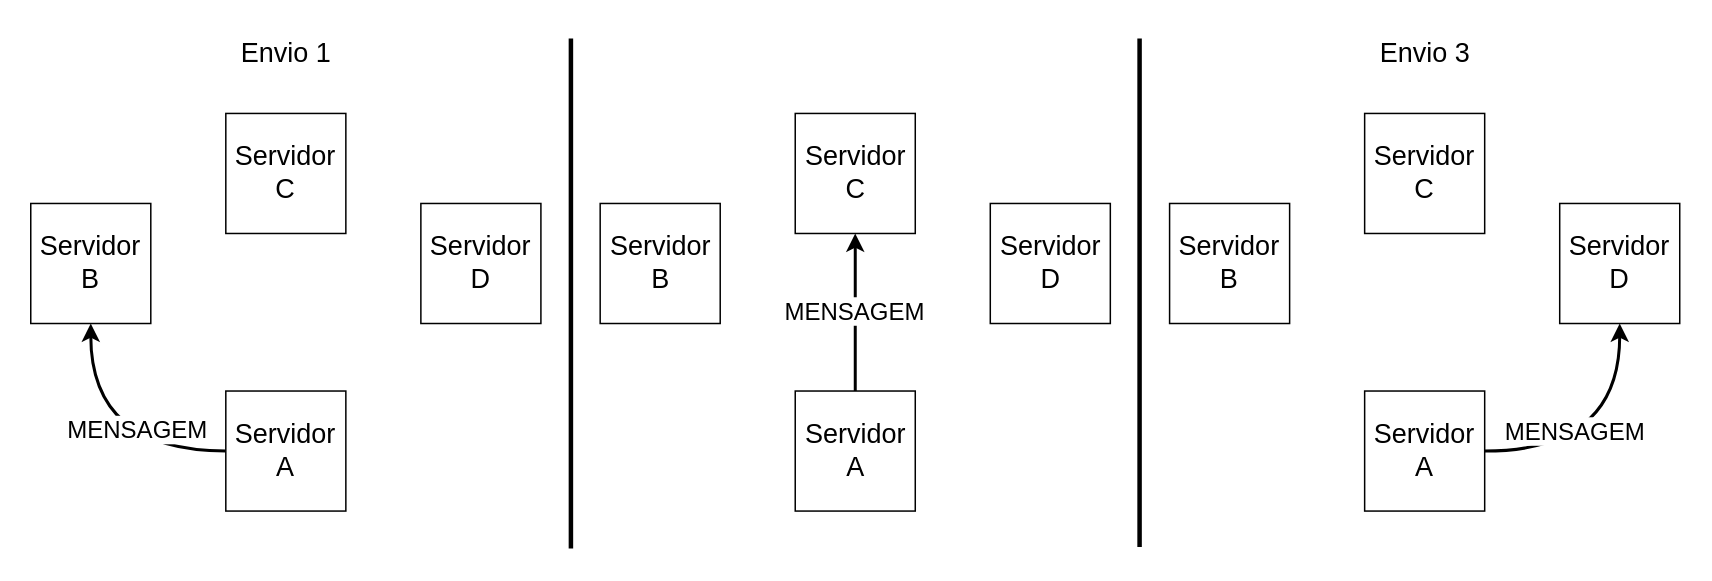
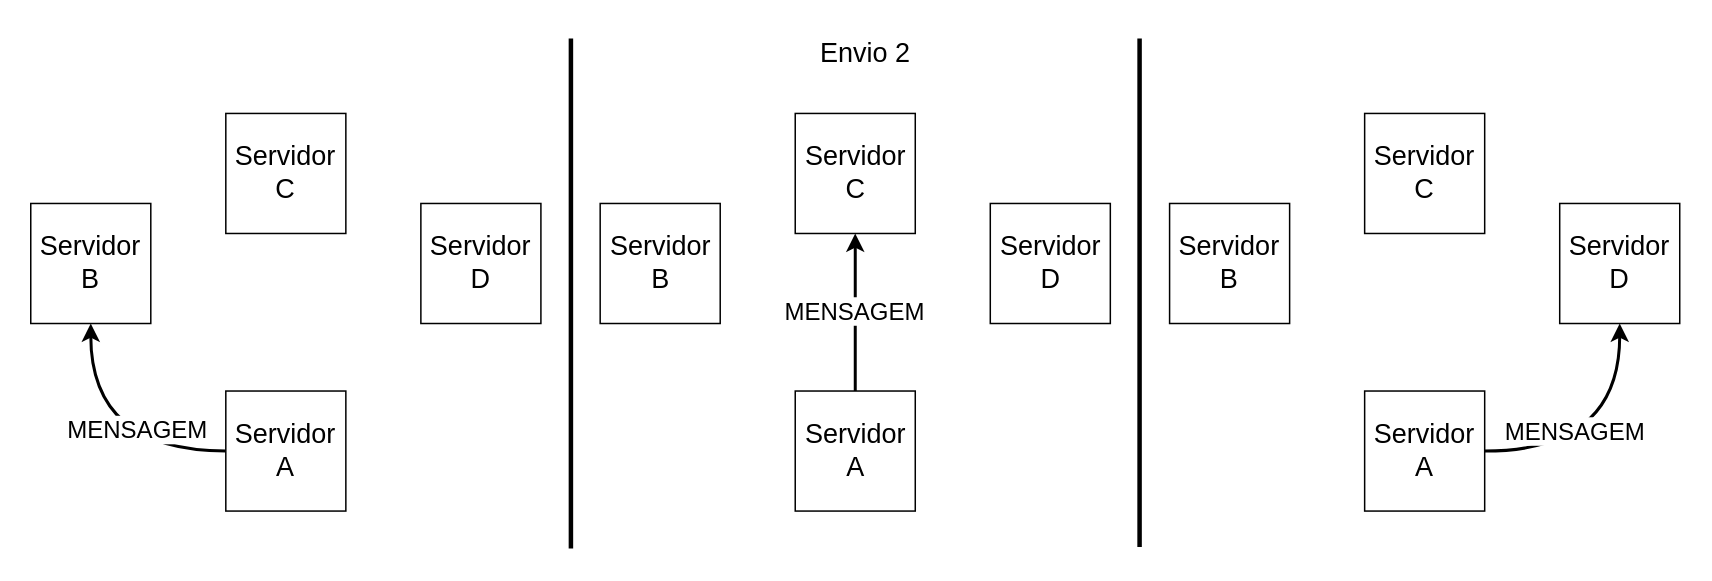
- <mxCell id="22" value="Envio 1" style="text;html=1;align=center;verticalAlign=middle;resizable=0;points=[];;autosize=1;fontSize=18;" parent="1" vertex="1"><mxGeometry x="150" y="20" width="80" height="30" as="geometry" /></mxCell>
+ <mxCell id="23" value="Envio 2" style="text;html=1;align=center;verticalAlign=middle;resizable=0;points=[];;autosize=1;fontSize=18;" parent="1" vertex="1"><mxGeometry x="535.5" y="20" width="80" height="30" as="geometry" /></mxCell>
- <mxCell id="24" value="Envio 3" style="text;html=1;align=center;verticalAlign=middle;resizable=0;points=[];;autosize=1;fontSize=18;" parent="1" vertex="1"><mxGeometry x="909" y="20" width="80" height="30" as="geometry" /></mxCell>
